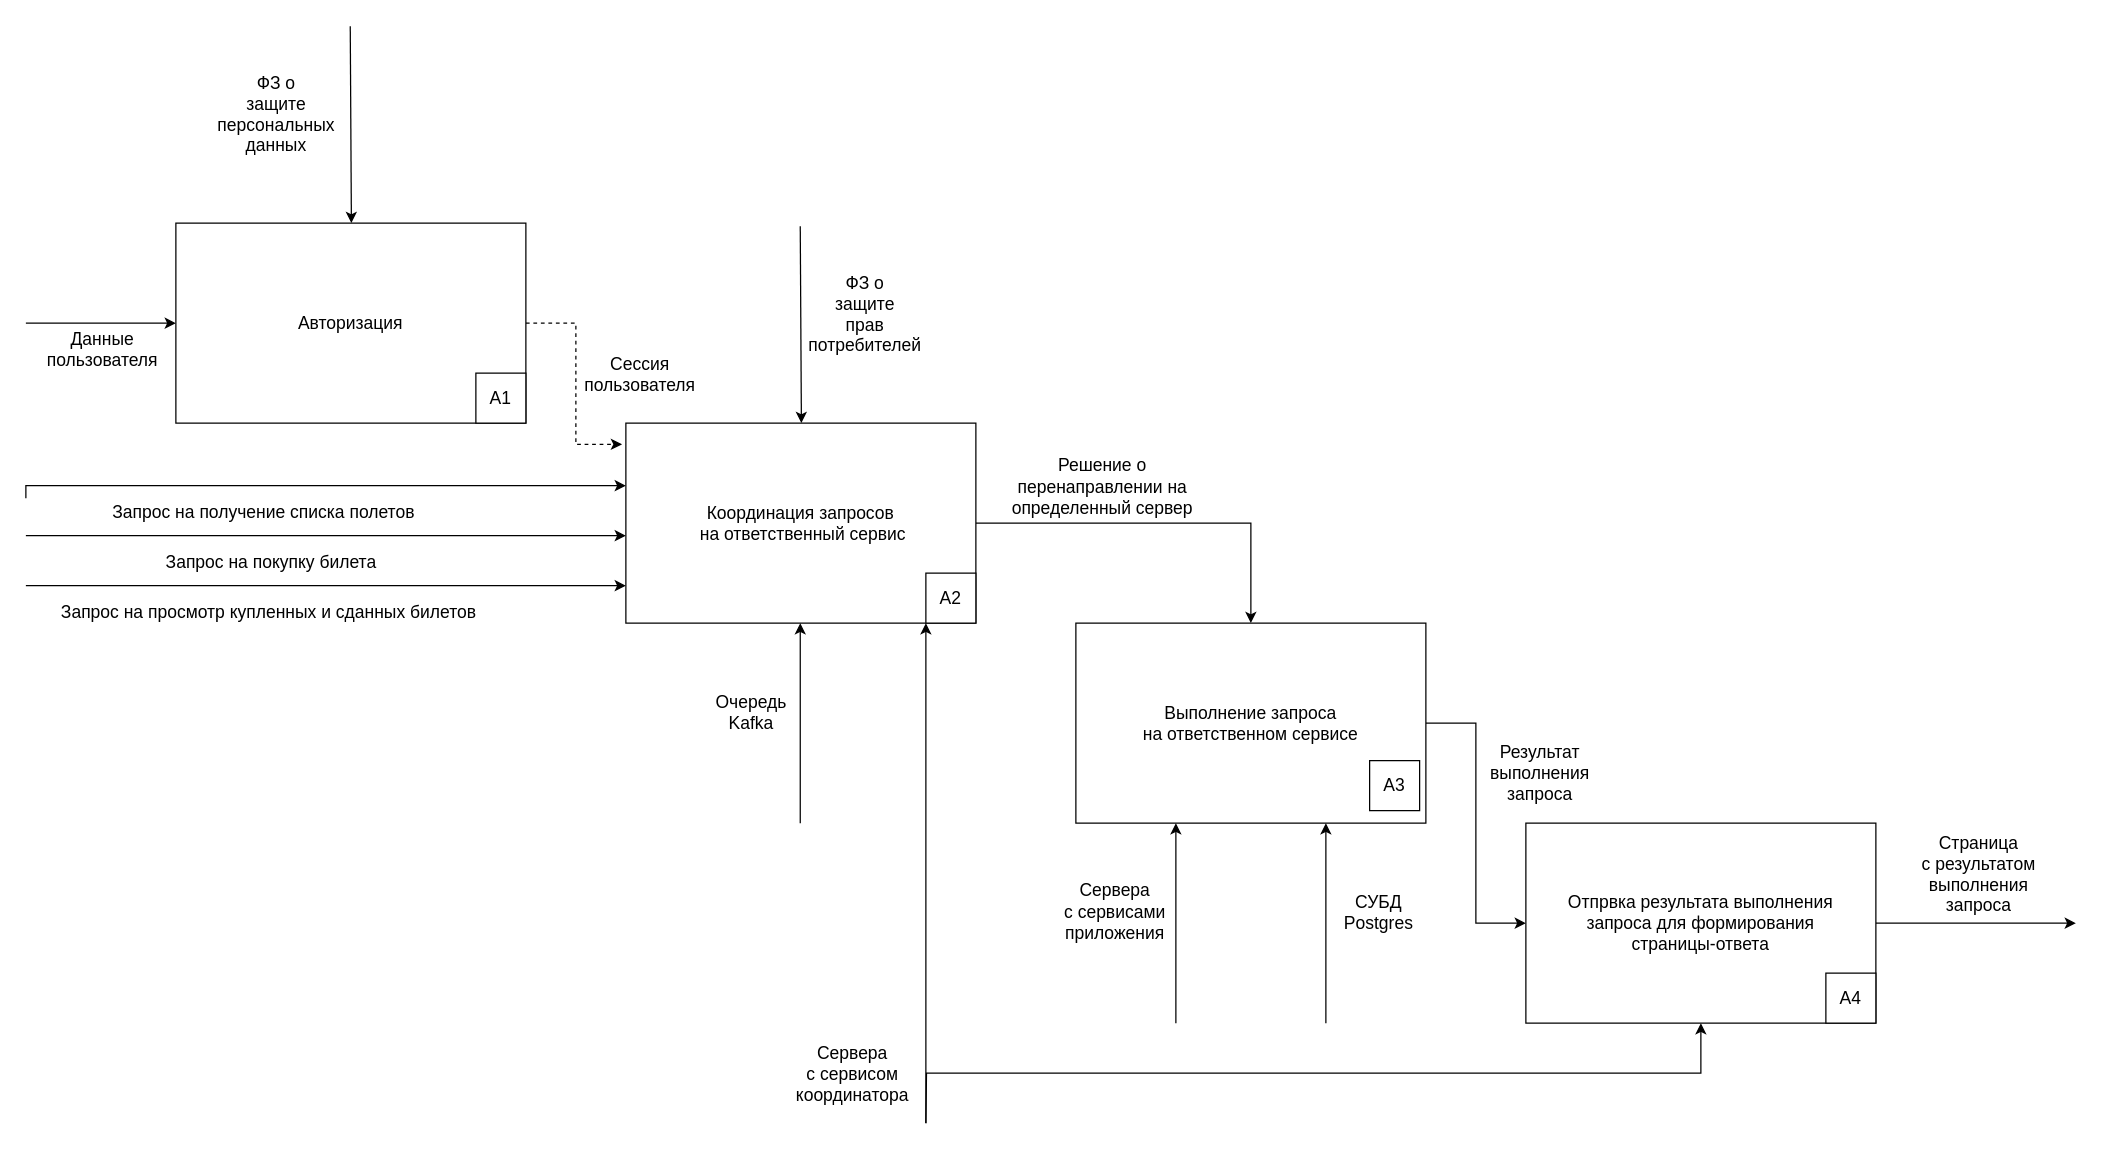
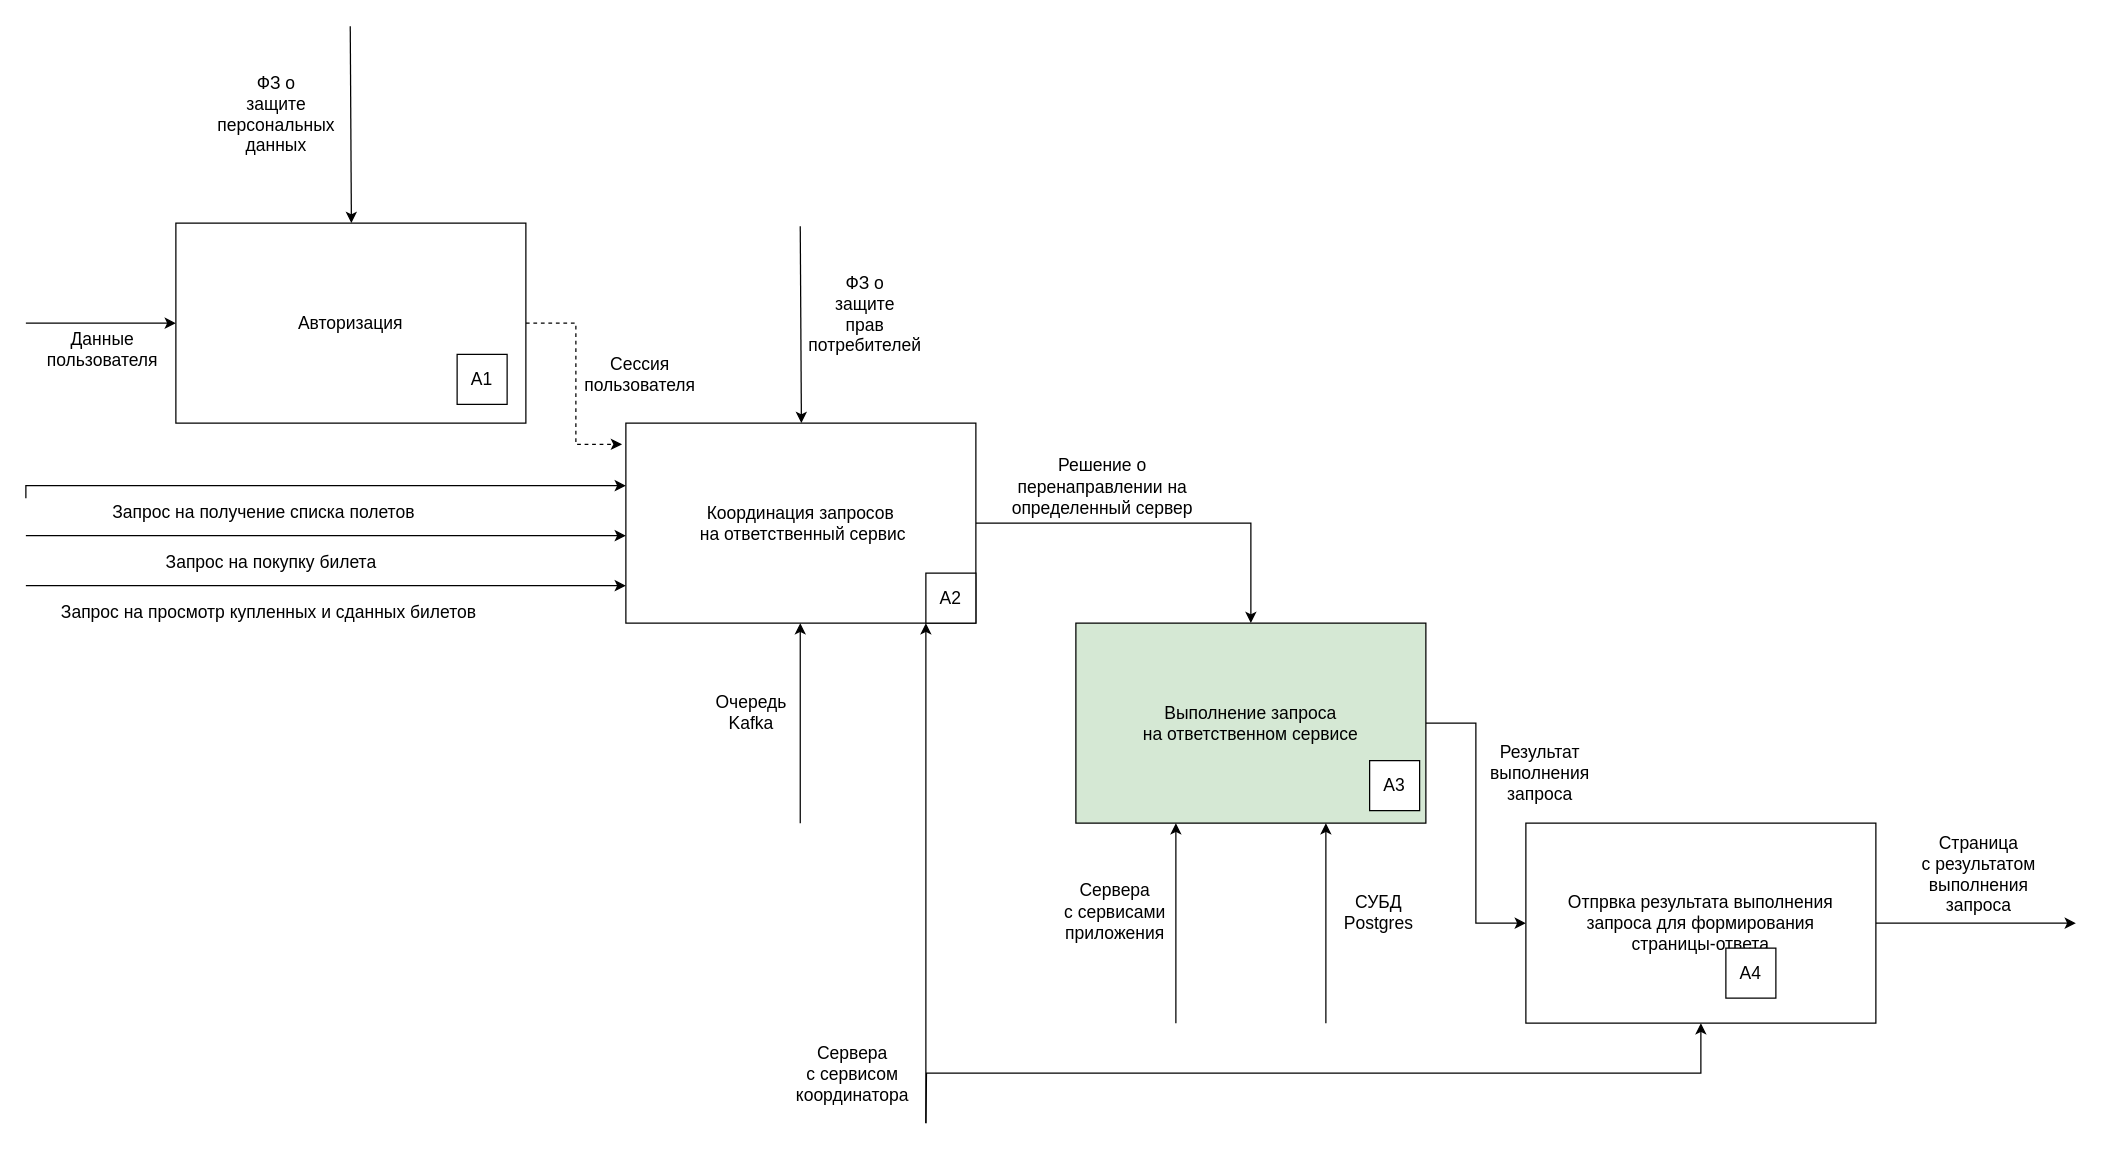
- <mxCell id="7" value="&lt;font style=&quot;font-size: 14px;&quot;&gt;A1&lt;/font&gt;" style="rounded=0;whiteSpace=wrap;html=1;" parent="1" vertex="1"><mxGeometry x="380" y="298" width="40" height="40" as="geometry" /></mxCell>
+ <mxCell id="7" value="&lt;font style=&quot;font-size: 14px;&quot;&gt;A1&lt;/font&gt;" style="rounded=0;whiteSpace=wrap;html=1;" parent="1" vertex="1"><mxGeometry x="365" y="283" width="40" height="40" as="geometry" /></mxCell>
- <mxCell id="14" value="&lt;font style=&quot;font-size: 14px;&quot;&gt;Выполнение запроса&lt;br&gt;на ответственном сервисе&lt;/font&gt;" style="rounded=0;whiteSpace=wrap;html=1;" parent="1" vertex="1"><mxGeometry x="860" y="498" width="280" height="160" as="geometry" /></mxCell>
+ <mxCell id="14" value="&lt;font style=&quot;font-size: 14px;&quot;&gt;Выполнение запроса&lt;br&gt;на ответственном сервисе&lt;/font&gt;" style="rounded=0;whiteSpace=wrap;html=1;fillColor=#d5e8d4;" parent="1" vertex="1"><mxGeometry x="860" y="498" width="280" height="160" as="geometry" /></mxCell>
- <mxCell id="20" value="&lt;font style=&quot;font-size: 14px;&quot;&gt;A4&lt;br&gt;&lt;/font&gt;" style="rounded=0;whiteSpace=wrap;html=1;" parent="1" vertex="1"><mxGeometry x="1460" y="778" width="40" height="40" as="geometry" /></mxCell>
+ <mxCell id="20" value="&lt;font style=&quot;font-size: 14px;&quot;&gt;A4&lt;br&gt;&lt;/font&gt;" style="rounded=0;whiteSpace=wrap;html=1;" parent="1" vertex="1"><mxGeometry x="1380" y="758" width="40" height="40" as="geometry" /></mxCell>
